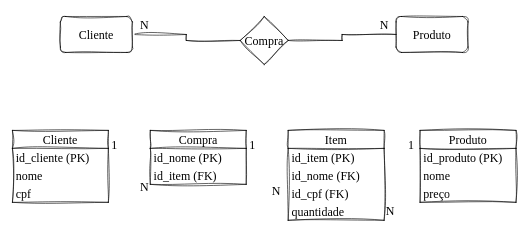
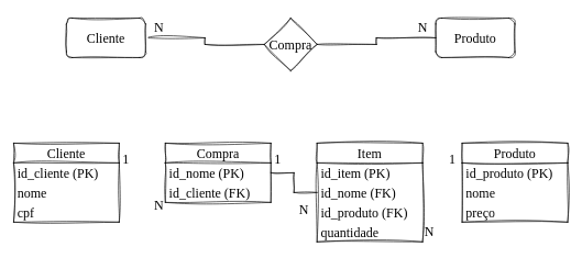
+ <mxCell id="25" style="edgeStyle=orthogonalEdgeStyle;rounded=0;sketch=1;hachureGap=4;jiggle=2;curveFitting=1;orthogonalLoop=1;jettySize=auto;html=1;exitX=1;exitY=0.5;exitDx=0;exitDy=0;entryX=0;entryY=0.5;entryDx=0;entryDy=0;fontFamily=Architects Daughter;fontSource=https%3A%2F%2Ffonts.googleapis.com%2Fcss%3Ffamily%3DArchitects%2BDaughter;fontSize=16;endArrow=none;endFill=0;" edge="1" parent="1" source="14" target="18"><mxGeometry relative="1" as="geometry" /></mxCell>
- <mxCell id="15" value="id_item (FK)" style="text;strokeColor=none;fillColor=none;align=left;verticalAlign=middle;spacingLeft=4;spacingRight=4;overflow=hidden;points=[[0,0.5],[1,0.5]];portConstraint=eastwest;rotatable=0;whiteSpace=wrap;html=1;fontSize=20;fontFamily=Architects Daughter;" vertex="1" parent="13"><mxGeometry y="60" width="160" height="30" as="geometry" /></mxCell>
+ <mxCell id="15" value="id_cliente (FK)" style="text;strokeColor=none;fillColor=none;align=left;verticalAlign=middle;spacingLeft=4;spacingRight=4;overflow=hidden;points=[[0,0.5],[1,0.5]];portConstraint=eastwest;rotatable=0;whiteSpace=wrap;html=1;fontSize=20;fontFamily=Architects Daughter;" vertex="1" parent="13"><mxGeometry y="60" width="160" height="30" as="geometry" /></mxCell>
- <mxCell id="19" value="id_cpf (FK)" style="text;strokeColor=none;fillColor=none;align=left;verticalAlign=middle;spacingLeft=4;spacingRight=4;overflow=hidden;points=[[0,0.5],[1,0.5]];portConstraint=eastwest;rotatable=0;whiteSpace=wrap;html=1;fontSize=20;fontFamily=Architects Daughter;" vertex="1" parent="16"><mxGeometry y="90" width="160" height="30" as="geometry" /></mxCell>
+ <mxCell id="19" value="id_produto (FK)" style="text;strokeColor=none;fillColor=none;align=left;verticalAlign=middle;spacingLeft=4;spacingRight=4;overflow=hidden;points=[[0,0.5],[1,0.5]];portConstraint=eastwest;rotatable=0;whiteSpace=wrap;html=1;fontSize=20;fontFamily=Architects Daughter;" vertex="1" parent="16"><mxGeometry y="90" width="160" height="30" as="geometry" /></mxCell>
